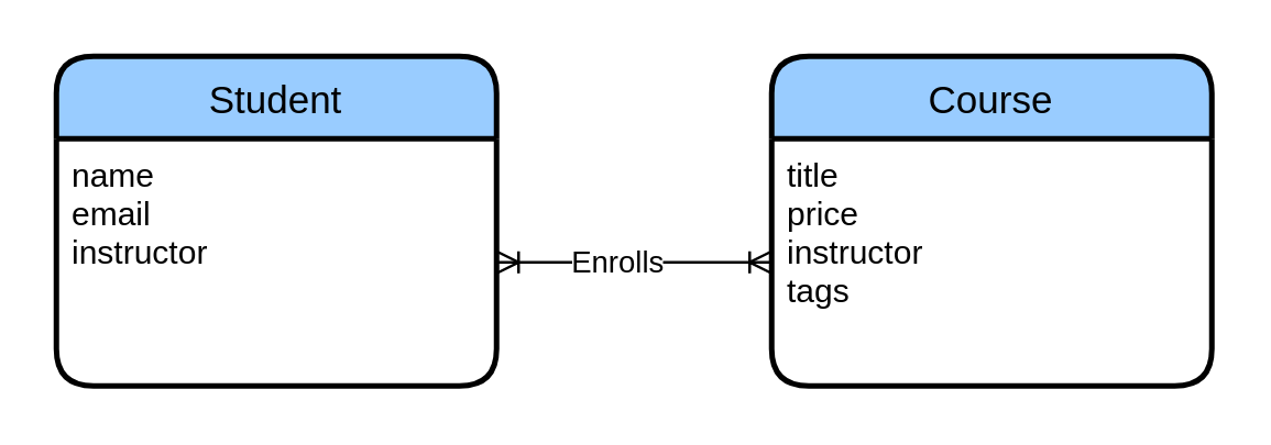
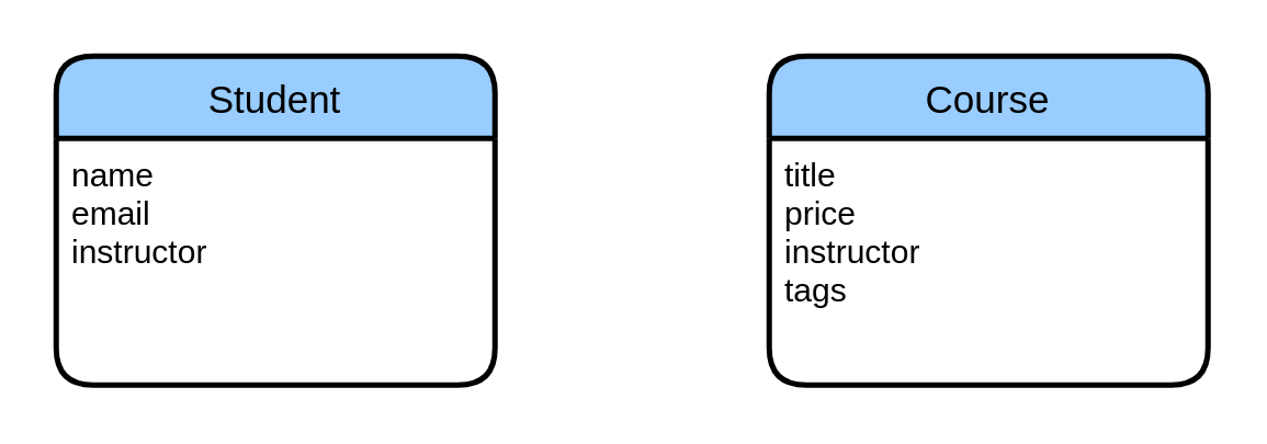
- <mxCell id="6" value="" style="edgeStyle=entityRelationEdgeStyle;fontSize=12;html=1;endArrow=ERoneToMany;startArrow=ERoneToMany;rounded=0;exitX=1;exitY=0.5;exitDx=0;exitDy=0;entryX=0;entryY=0.5;entryDx=0;entryDy=0;" edge="1" parent="1" source="3" target="5"><mxGeometry width="100" height="100" relative="1" as="geometry"><mxPoint x="180" y="140" as="sourcePoint" /><mxPoint x="280" y="40" as="targetPoint" /></mxGeometry></mxCell>
- <mxCell id="7" value="Enrolls" style="edgeLabel;html=1;align=center;verticalAlign=middle;resizable=0;points=[];" vertex="1" connectable="0" parent="6"><mxGeometry x="-0.14" y="1" relative="1" as="geometry"><mxPoint as="offset" /></mxGeometry></mxCell>
